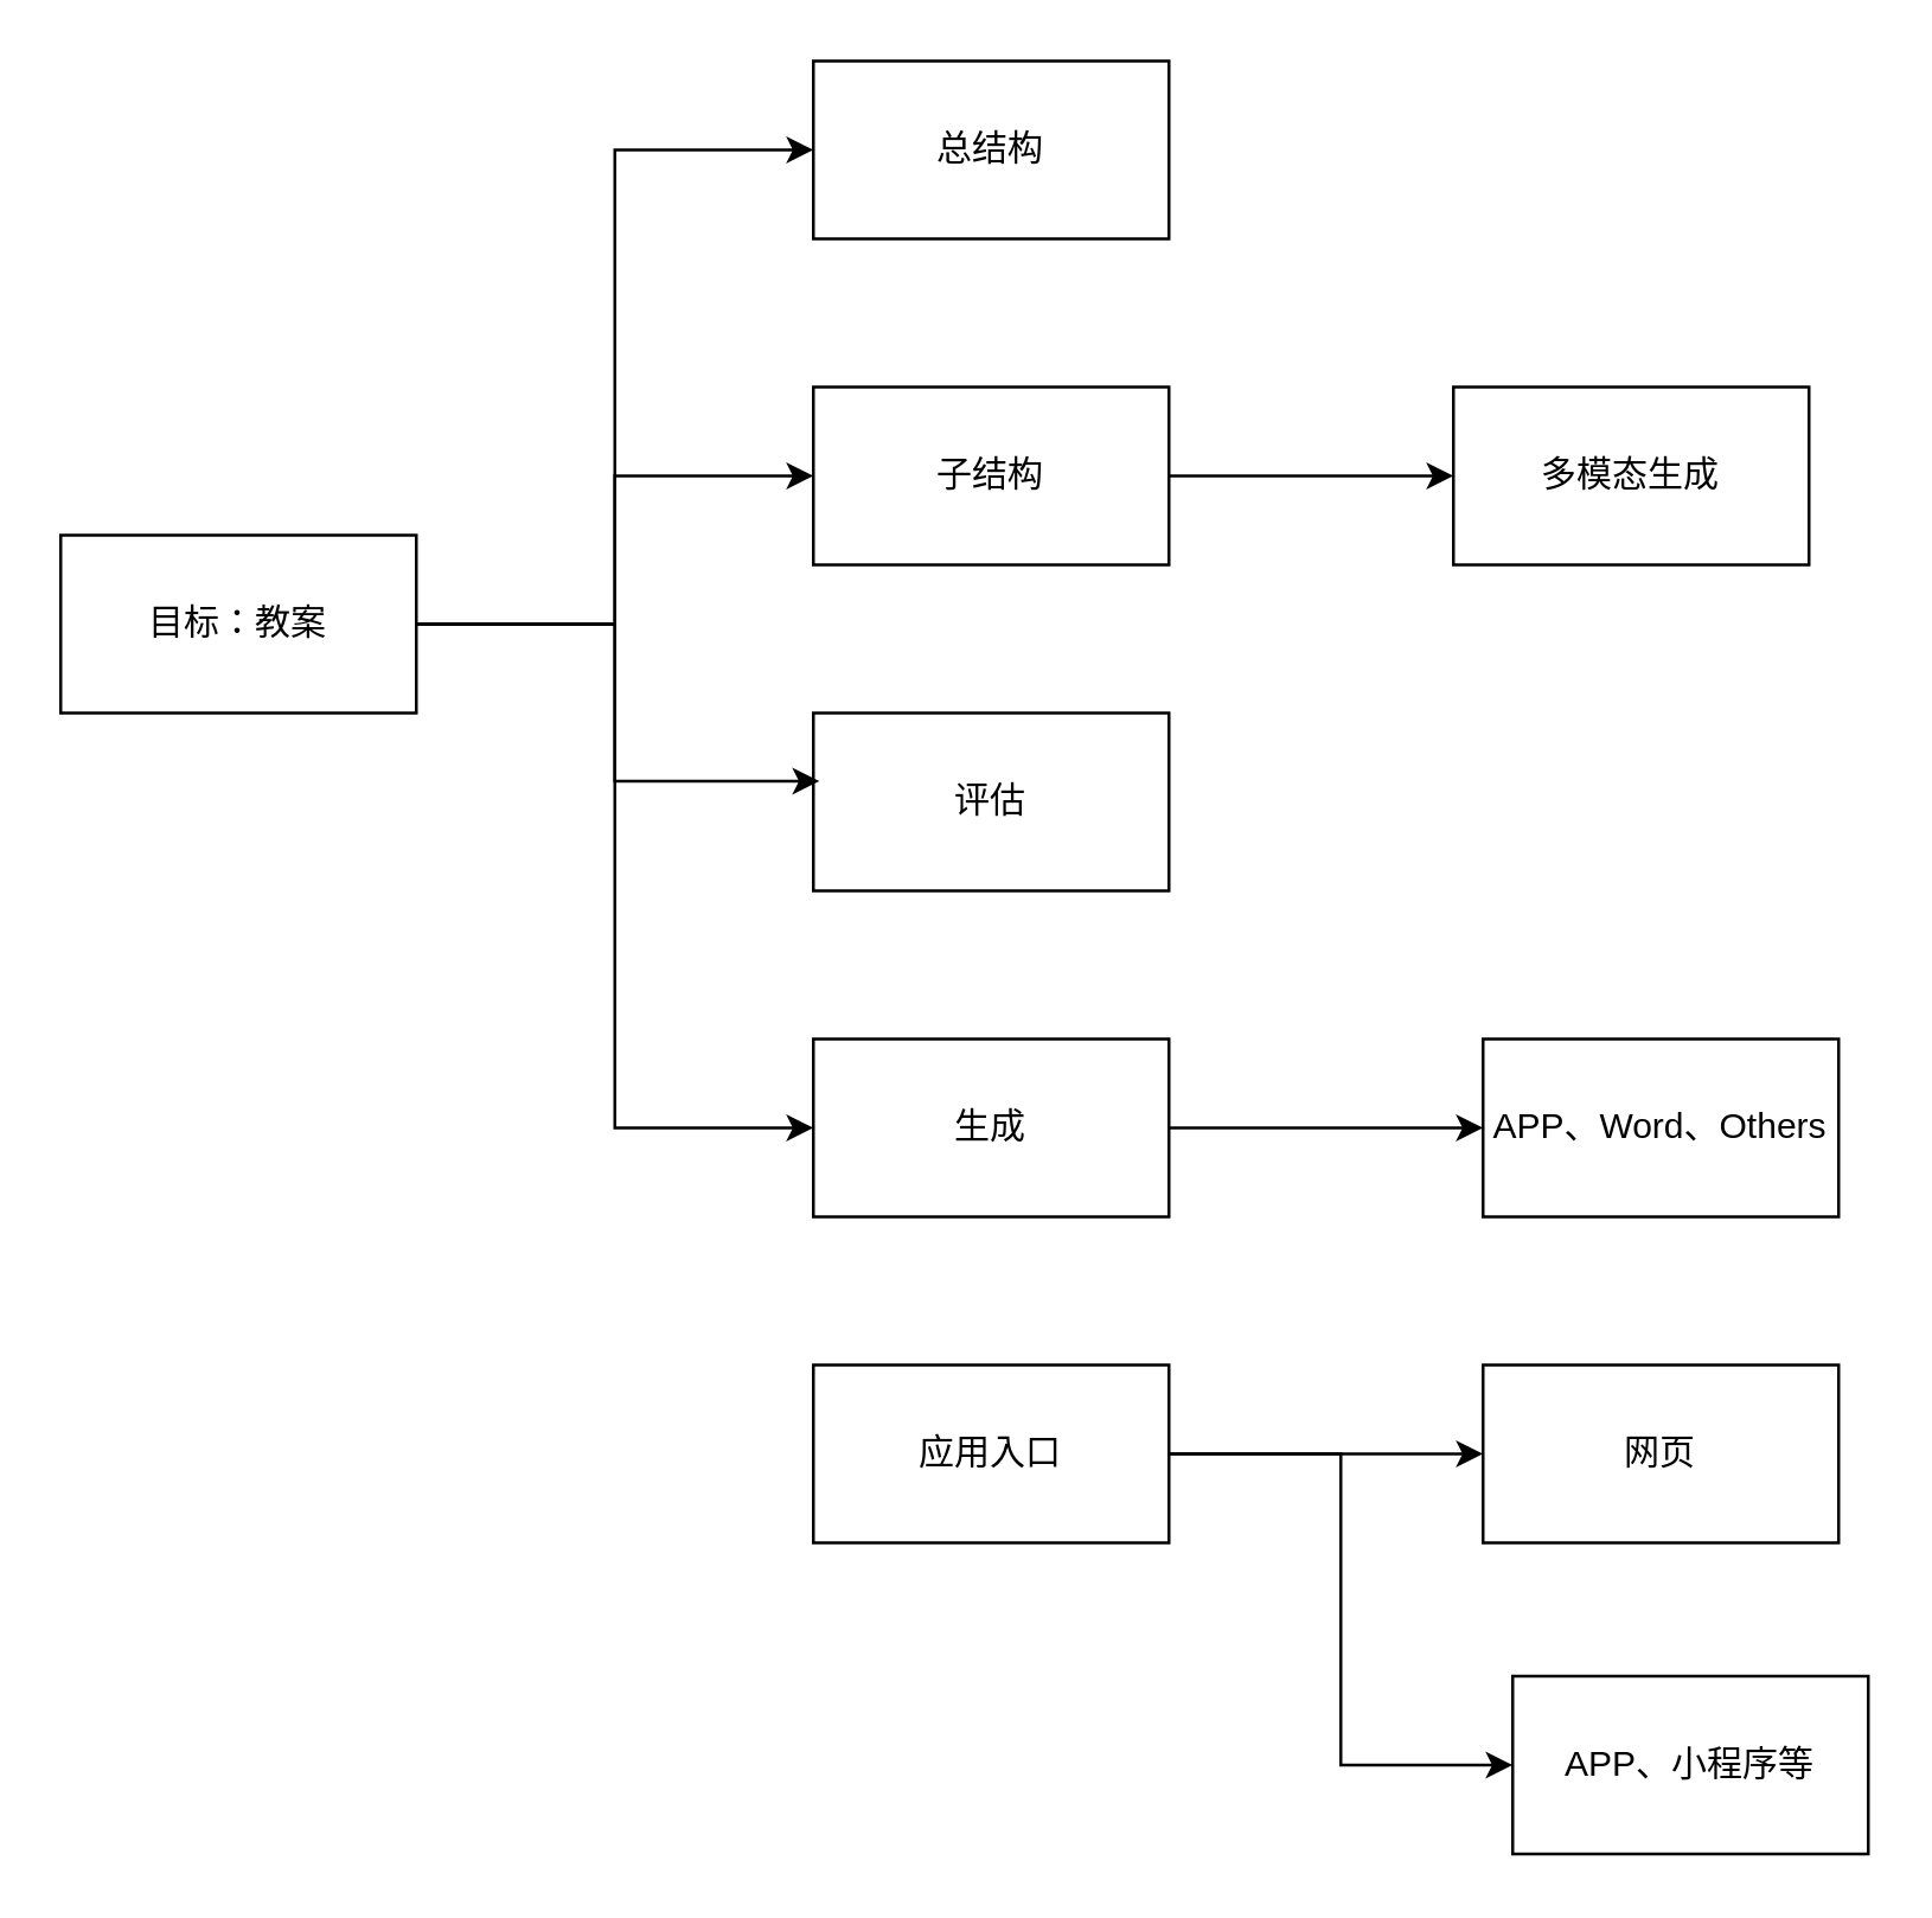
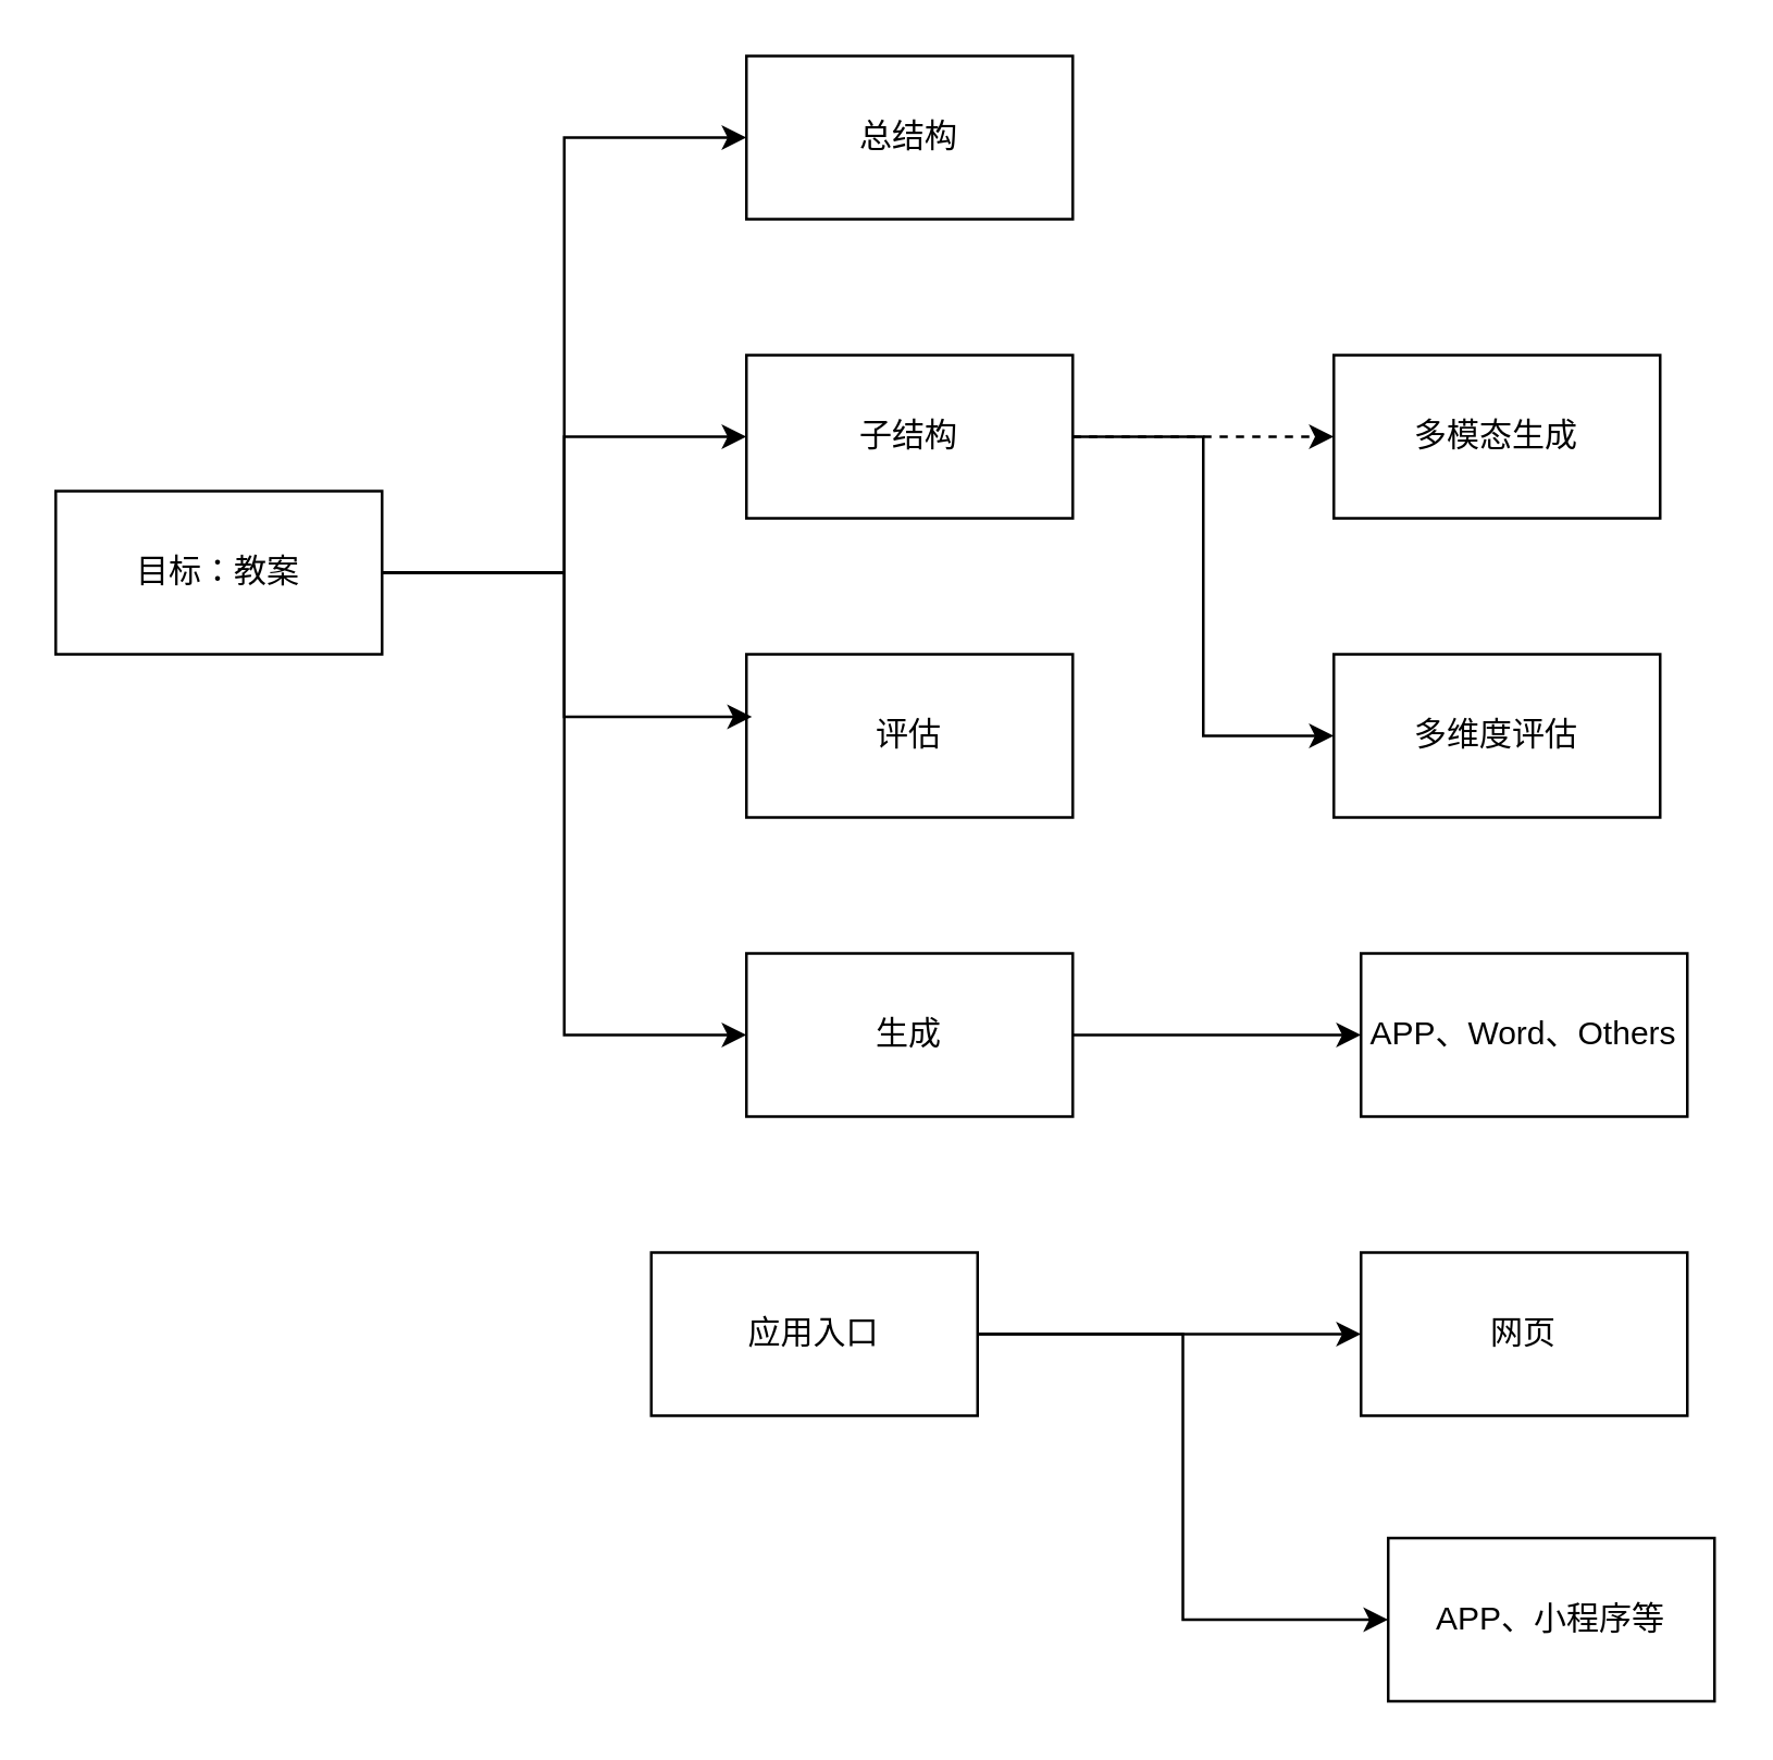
- <mxCell id="7" style="edgeStyle=orthogonalEdgeStyle;rounded=0;orthogonalLoop=1;jettySize=auto;html=1;entryX=0;entryY=0.5;entryDx=0;entryDy=0;" edge="1" parent="1" source="9" target="13"><mxGeometry relative="1" as="geometry" /></mxCell>
+ <mxCell id="7" style="edgeStyle=orthogonalEdgeStyle;rounded=0;orthogonalLoop=1;jettySize=auto;html=1;entryX=0;entryY=0.5;entryDx=0;entryDy=0;dashed=1;" edge="1" parent="1" source="9" target="13"><mxGeometry relative="1" as="geometry" /></mxCell>
+ <mxCell id="8" style="edgeStyle=orthogonalEdgeStyle;rounded=0;orthogonalLoop=1;jettySize=auto;html=1;entryX=0;entryY=0.5;entryDx=0;entryDy=0;" edge="1" parent="1" source="9" target="14"><mxGeometry relative="1" as="geometry" /></mxCell>
+ <mxCell id="14" value="多维度评估" style="rounded=0;whiteSpace=wrap;html=1;" vertex="1" parent="1"><mxGeometry x="490" y="240" width="120" height="60" as="geometry" /></mxCell>
- <mxCell id="19" value="应用入口" style="rounded=0;whiteSpace=wrap;html=1;" vertex="1" parent="1"><mxGeometry x="274" y="460" width="120" height="60" as="geometry" /></mxCell>
+ <mxCell id="19" value="应用入口" style="rounded=0;whiteSpace=wrap;html=1;" vertex="1" parent="1"><mxGeometry x="239" y="460" width="120" height="60" as="geometry" /></mxCell>
